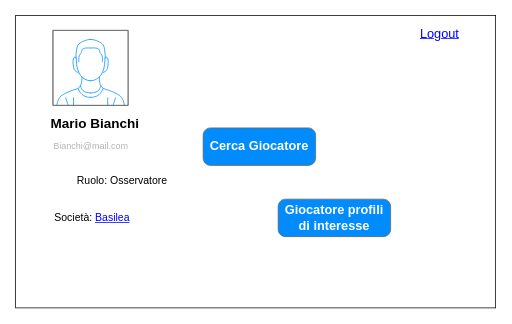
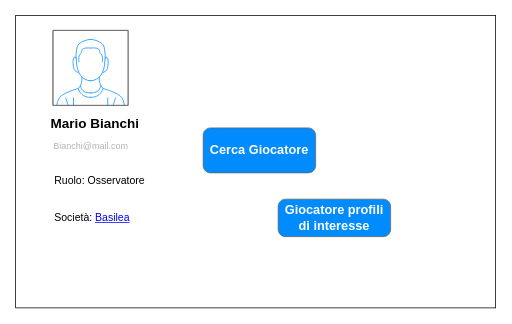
- <mxCell id="10" value="Logout" style="shape=rectangle;strokeColor=none;fillColor=none;linkText=;fontSize=17;fontColor=#0000ff;fontStyle=4;html=1;align=center;" vertex="1" parent="1"><mxGeometry x="510" y="30" width="150" height="30" as="geometry" /></mxCell>
- <mxCell id="7" value="Cerca Giocatore" style="strokeWidth=1;shadow=0;dashed=0;align=center;html=1;shape=mxgraph.mockup.buttons.button;strokeColor=#666666;fontColor=#ffffff;mainText=;buttonStyle=round;fontSize=17;fontStyle=1;fillColor=#008cff;whiteSpace=wrap;" parent="1" vertex="1"><mxGeometry x="270" y="170" width="150" height="50" as="geometry" /></mxCell>
+ <mxCell id="7" value="Cerca Giocatore" style="strokeWidth=1;shadow=0;dashed=0;align=center;html=1;shape=mxgraph.mockup.buttons.button;strokeColor=#666666;fontColor=#ffffff;mainText=;buttonStyle=round;fontSize=17;fontStyle=1;fillColor=#008cff;whiteSpace=wrap;" parent="1" vertex="1"><mxGeometry x="270" y="170" width="150" height="60" as="geometry" /></mxCell>
- <mxCell id="5" value="&lt;font style=&quot;font-size: 14px&quot;&gt;Ruolo: Osservatore&amp;nbsp;&lt;/font&gt;" style="text;html=1;align=left;verticalAlign=middle;resizable=0;points=[];autosize=1;" parent="1" vertex="1"><mxGeometry x="100" y="230" width="140" height="20" as="geometry" /></mxCell>
+ <mxCell id="5" value="&lt;font style=&quot;font-size: 14px&quot;&gt;Ruolo: Osservatore&amp;nbsp;&lt;/font&gt;" style="text;html=1;align=left;verticalAlign=middle;resizable=0;points=[];autosize=1;" parent="1" vertex="1"><mxGeometry x="70" y="230" width="140" height="20" as="geometry" /></mxCell>
